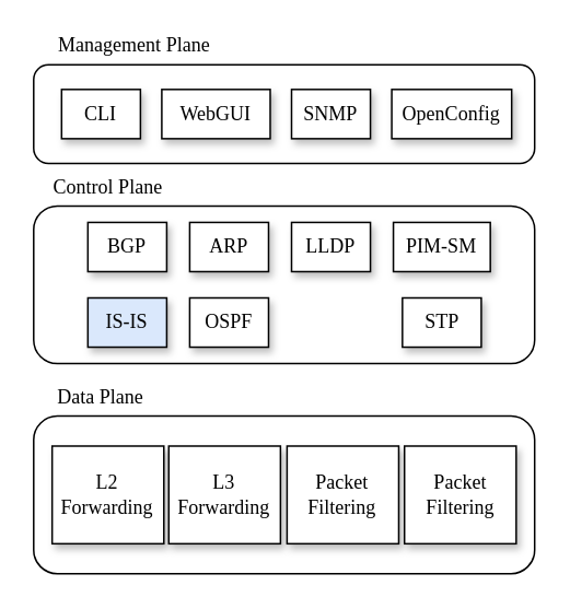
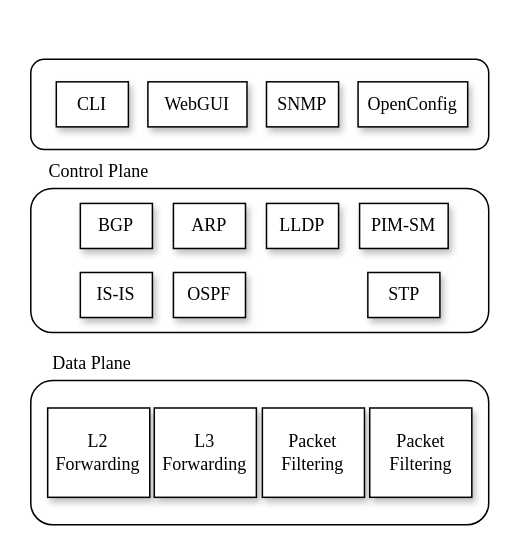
- <mxCell id="20" value="Management Plane" style="text;html=1;strokeColor=none;fillColor=none;align=center;verticalAlign=middle;whiteSpace=wrap;rounded=0;shadow=1;fontFamily=Georgia;" vertex="1" parent="1"><mxGeometry x="23" y="20" width="117" height="13" as="geometry" /></mxCell>
- <mxCell id="12" value="IS-IS" style="rounded=0;whiteSpace=wrap;html=1;fontFamily=Georgia;shadow=1;fillColor=#dae8fc;" vertex="1" parent="1"><mxGeometry x="53" y="181" width="48" height="30" as="geometry" /></mxCell>
+ <mxCell id="12" value="IS-IS" style="rounded=0;whiteSpace=wrap;html=1;fontFamily=Georgia;shadow=1;" vertex="1" parent="1"><mxGeometry x="53" y="181" width="48" height="30" as="geometry" /></mxCell>
